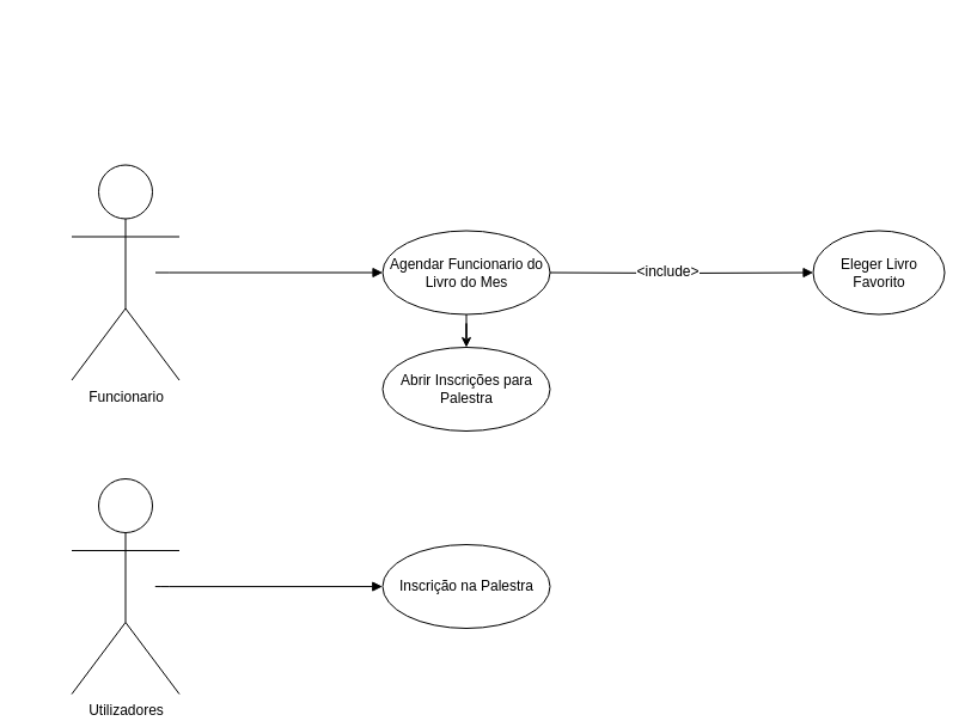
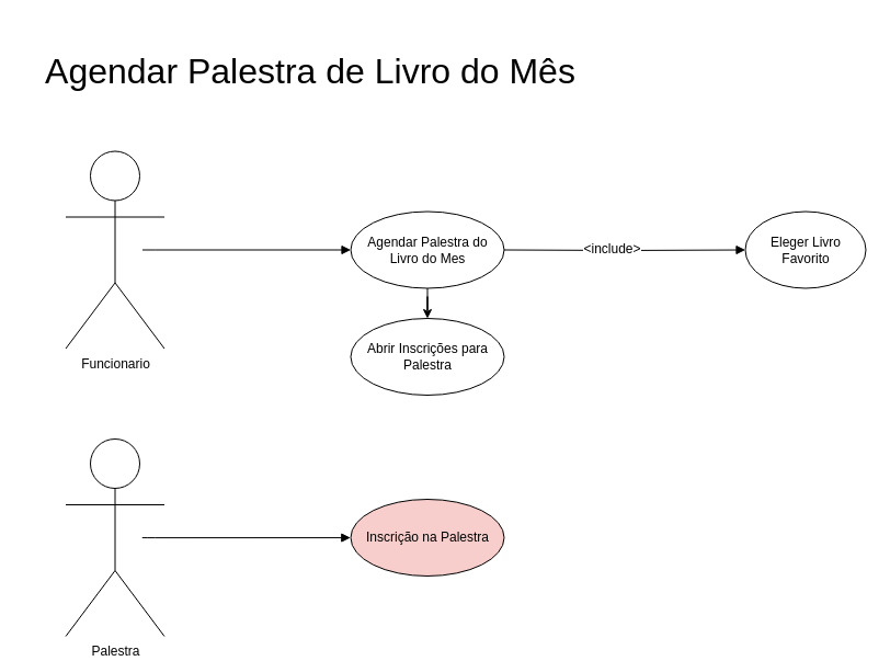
+ <mxCell id="2" value="&lt;span style=&quot;font-size: 32px&quot;&gt;Agendar Palestra de Livro do Mês&lt;/span&gt;" style="text;html=1;strokeColor=none;fillColor=none;align=center;verticalAlign=middle;whiteSpace=wrap;rounded=0;" vertex="1" parent="1"><mxGeometry x="20" y="20" width="526" height="90" as="geometry" /></mxCell>
- <mxCell id="5" value="Agendar Funcionario do Livro do Mes" style="ellipse;whiteSpace=wrap;html=1;" vertex="1" parent="1"><mxGeometry x="319.5" y="192.5" width="140" height="70" as="geometry" /></mxCell>
+ <mxCell id="5" value="Agendar Palestra do Livro do Mes" style="ellipse;whiteSpace=wrap;html=1;" vertex="1" parent="1"><mxGeometry x="319.5" y="192.5" width="140" height="70" as="geometry" /></mxCell>
- <mxCell id="12" value="Inscrição na Palestra" style="ellipse;whiteSpace=wrap;html=1;" vertex="1" parent="1"><mxGeometry x="319.5" y="455" width="140" height="70" as="geometry" /></mxCell>
+ <mxCell id="12" value="Inscrição na Palestra" style="ellipse;whiteSpace=wrap;html=1;fillColor=#f8cecc;" vertex="1" parent="1"><mxGeometry x="319.5" y="455" width="140" height="70" as="geometry" /></mxCell>
- <mxCell id="11" value="Utilizadores" style="shape=umlActor;verticalLabelPosition=bottom;labelBackgroundColor=#ffffff;verticalAlign=top;html=1;outlineConnect=0;" vertex="1" parent="1"><mxGeometry x="59.5" y="400" width="90" height="180" as="geometry" /></mxCell>
+ <mxCell id="11" value="Palestra" style="shape=umlActor;verticalLabelPosition=bottom;labelBackgroundColor=#ffffff;verticalAlign=top;html=1;outlineConnect=0;" vertex="1" parent="1"><mxGeometry x="59.5" y="400" width="90" height="180" as="geometry" /></mxCell>
